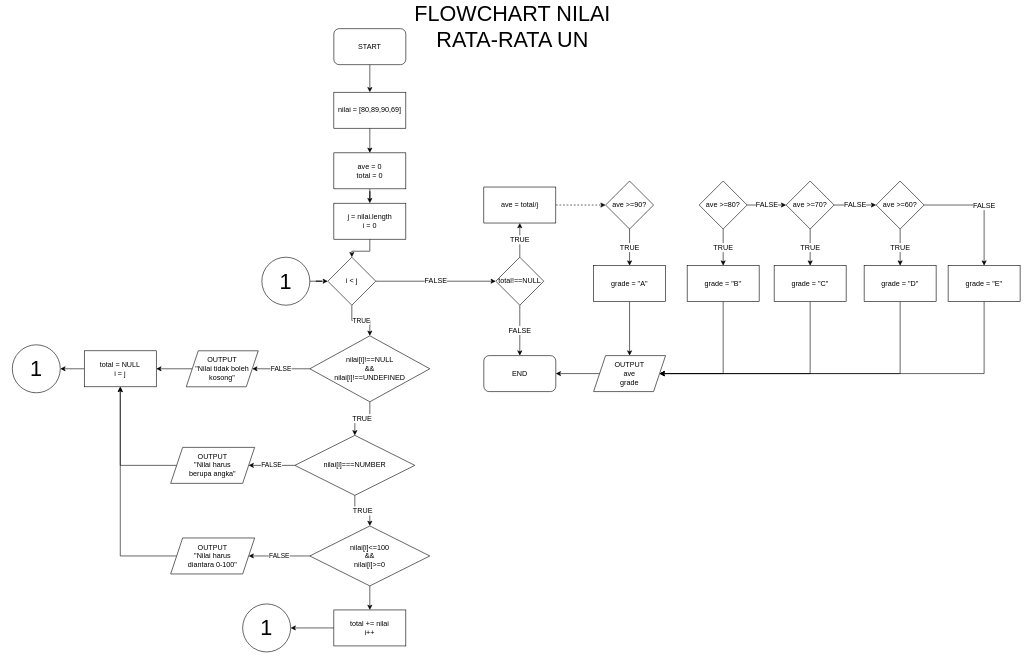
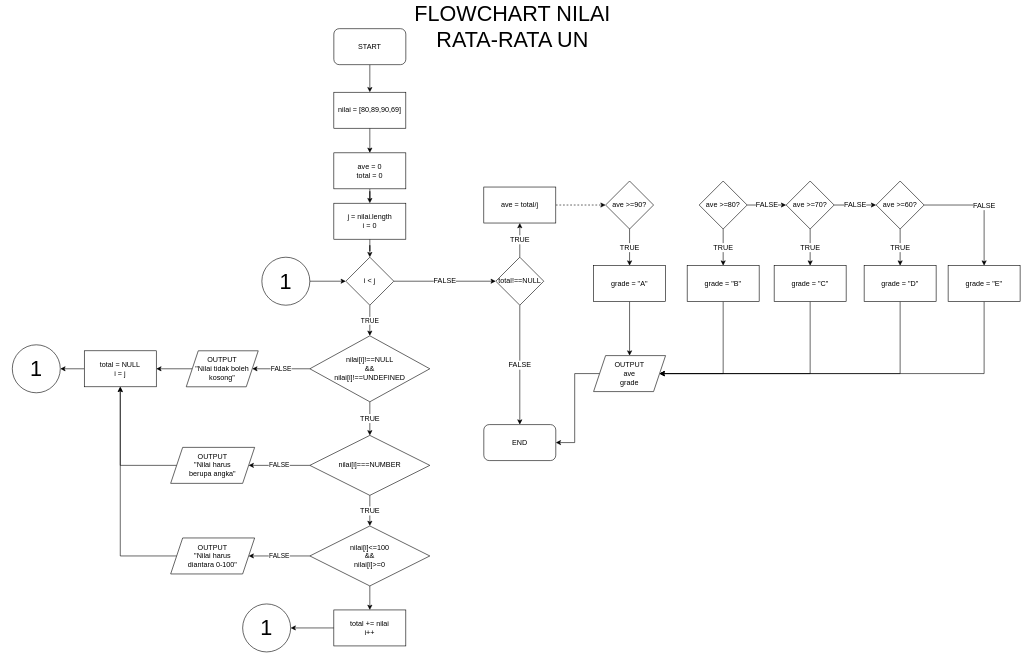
- <mxCell id="6" value="i &amp;lt; j" style="rhombus;whiteSpace=wrap;html=1;" parent="1" vertex="1"><mxGeometry x="546" y="420" width="80" height="80" as="geometry" /></mxCell>
+ <mxCell id="6" value="i &amp;lt; j" style="rhombus;whiteSpace=wrap;html=1;" parent="1" vertex="1"><mxGeometry x="576" y="420" width="80" height="80" as="geometry" /></mxCell>
- <mxCell id="43" value="END" style="rounded=1;whiteSpace=wrap;html=1;fontSize=12;" parent="1" vertex="1"><mxGeometry x="806" y="584" width="120" height="60" as="geometry" /></mxCell>
+ <mxCell id="43" value="END" style="rounded=1;whiteSpace=wrap;html=1;fontSize=12;" parent="1" vertex="1"><mxGeometry x="806" y="699" width="120" height="60" as="geometry" /></mxCell>
- <mxCell id="59" value="nilai[i]===NUMBER" style="rhombus;whiteSpace=wrap;html=1;" parent="1" vertex="1"><mxGeometry x="491" y="717" width="200" height="100" as="geometry" /></mxCell>
+ <mxCell id="59" value="nilai[i]===NUMBER" style="rhombus;whiteSpace=wrap;html=1;" parent="1" vertex="1"><mxGeometry x="516" y="717" width="200" height="100" as="geometry" /></mxCell>
